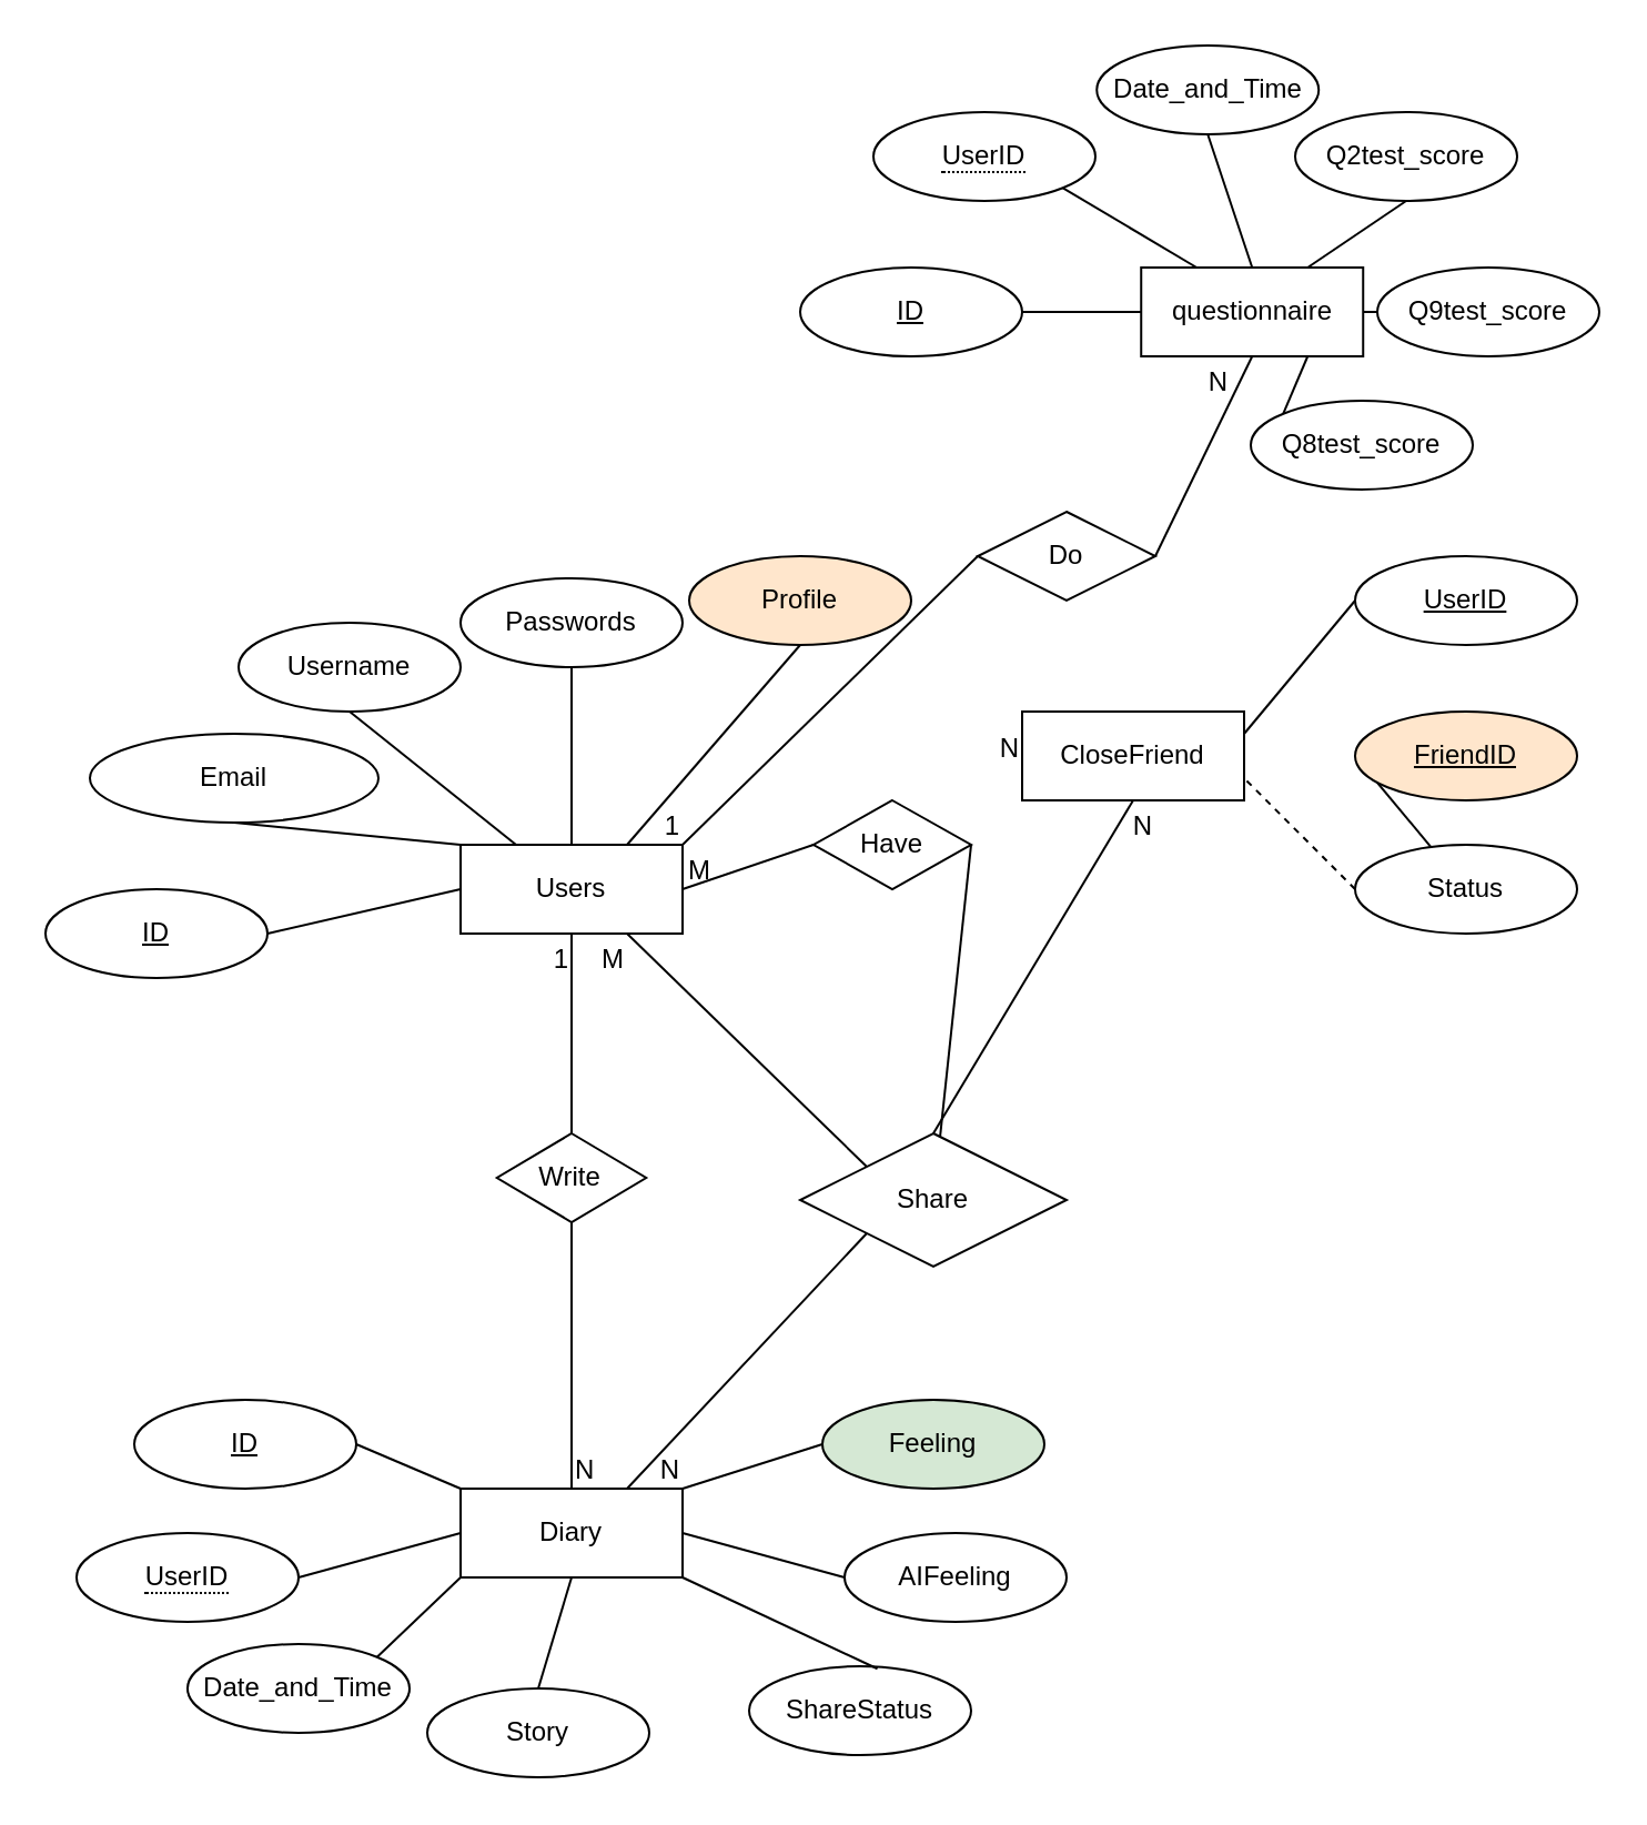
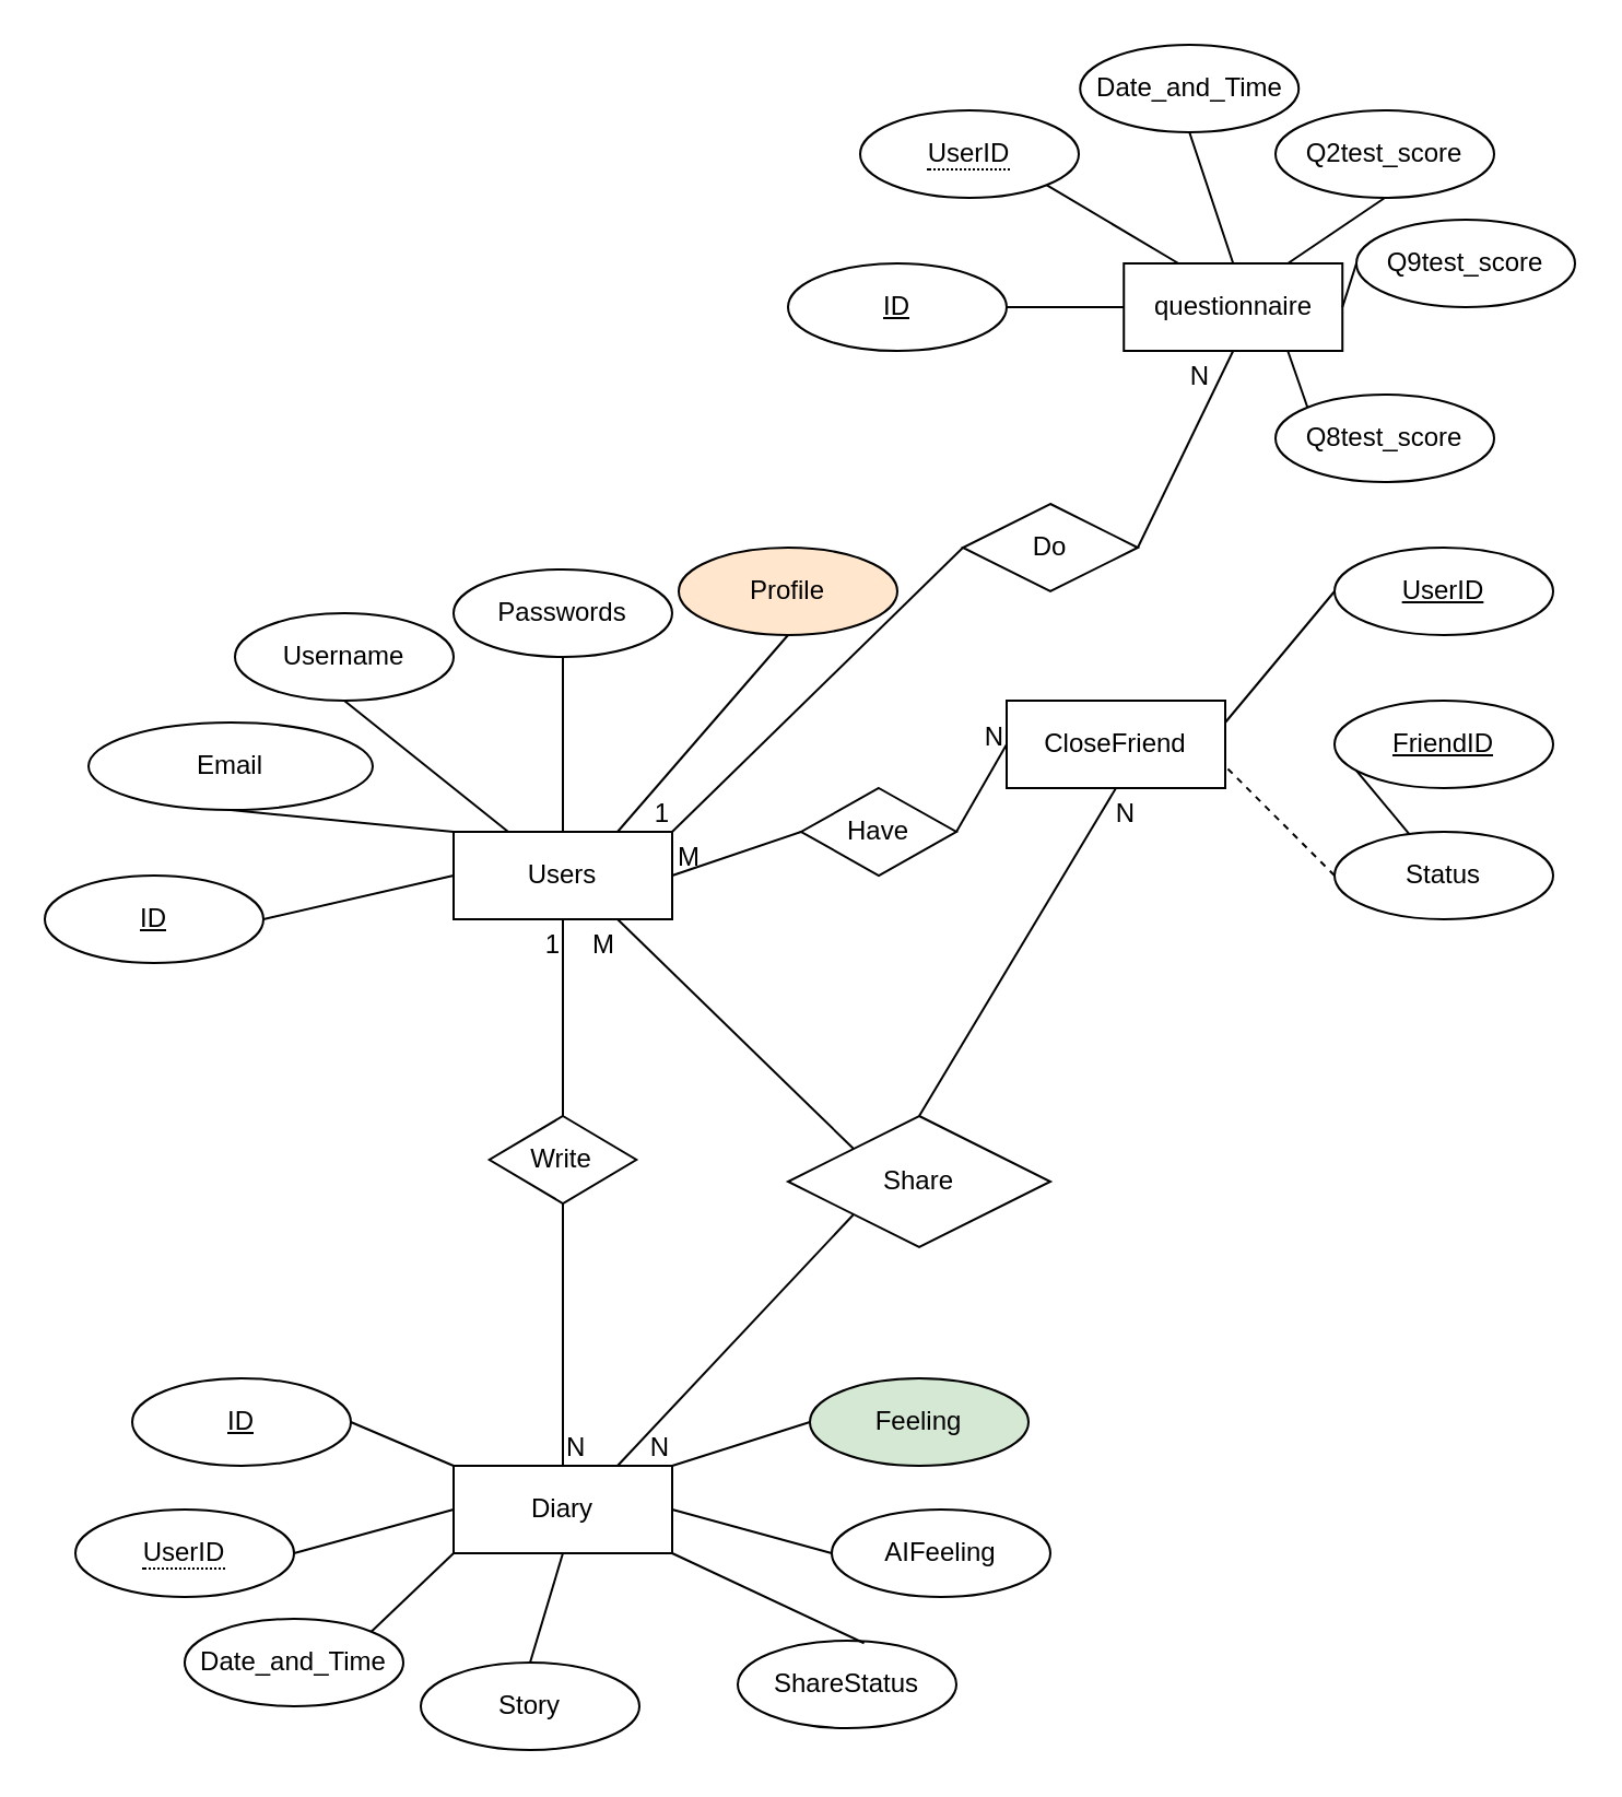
- <mxCell id="53" value="&lt;span data-teams=&quot;true&quot;&gt;Q9test_score&lt;/span&gt;" style="ellipse;whiteSpace=wrap;html=1;align=center;" vertex="1" parent="1"><mxGeometry x="620" y="120" width="100" height="40" as="geometry" /></mxCell>
+ <mxCell id="53" value="&lt;span data-teams=&quot;true&quot;&gt;Q9test_score&lt;/span&gt;" style="ellipse;whiteSpace=wrap;html=1;align=center;" vertex="1" parent="1"><mxGeometry x="620" y="100" width="100" height="40" as="geometry" /></mxCell>
- <mxCell id="54" value="&lt;span data-teams=&quot;true&quot;&gt;Q8test_score&lt;/span&gt;" style="ellipse;whiteSpace=wrap;html=1;align=center;" vertex="1" parent="1"><mxGeometry x="563" y="180" width="100" height="40" as="geometry" /></mxCell>
+ <mxCell id="54" value="&lt;span data-teams=&quot;true&quot;&gt;Q8test_score&lt;/span&gt;" style="ellipse;whiteSpace=wrap;html=1;align=center;" vertex="1" parent="1"><mxGeometry x="583" y="180" width="100" height="40" as="geometry" /></mxCell>
- <mxCell id="38" value="FriendID" style="ellipse;whiteSpace=wrap;html=1;align=center;fontStyle=4;fillColor=#ffe6cc;" vertex="1" parent="1"><mxGeometry x="610" y="320" width="100" height="40" as="geometry" /></mxCell>
+ <mxCell id="38" value="FriendID" style="ellipse;whiteSpace=wrap;html=1;align=center;fontStyle=4;" vertex="1" parent="1"><mxGeometry x="610" y="320" width="100" height="40" as="geometry" /></mxCell>
- <mxCell id="60" value="" style="endArrow=none;html=1;rounded=0;exitX=1;exitY=0.5;exitDx=0;exitDy=0;" edge="1" parent="1" source="14" target="30"><mxGeometry relative="1" as="geometry"><mxPoint x="680" y="370" as="sourcePoint" /><mxPoint x="620" y="350" as="targetPoint" /></mxGeometry></mxCell>
+ <mxCell id="60" value="" style="endArrow=none;html=1;rounded=0;exitX=1;exitY=0.5;exitDx=0;exitDy=0;entryX=0;entryY=0.5;entryDx=0;entryDy=0;" edge="1" parent="1" source="14" target="12"><mxGeometry relative="1" as="geometry"><mxPoint x="680" y="370" as="sourcePoint" /><mxPoint x="620" y="350" as="targetPoint" /></mxGeometry></mxCell>
